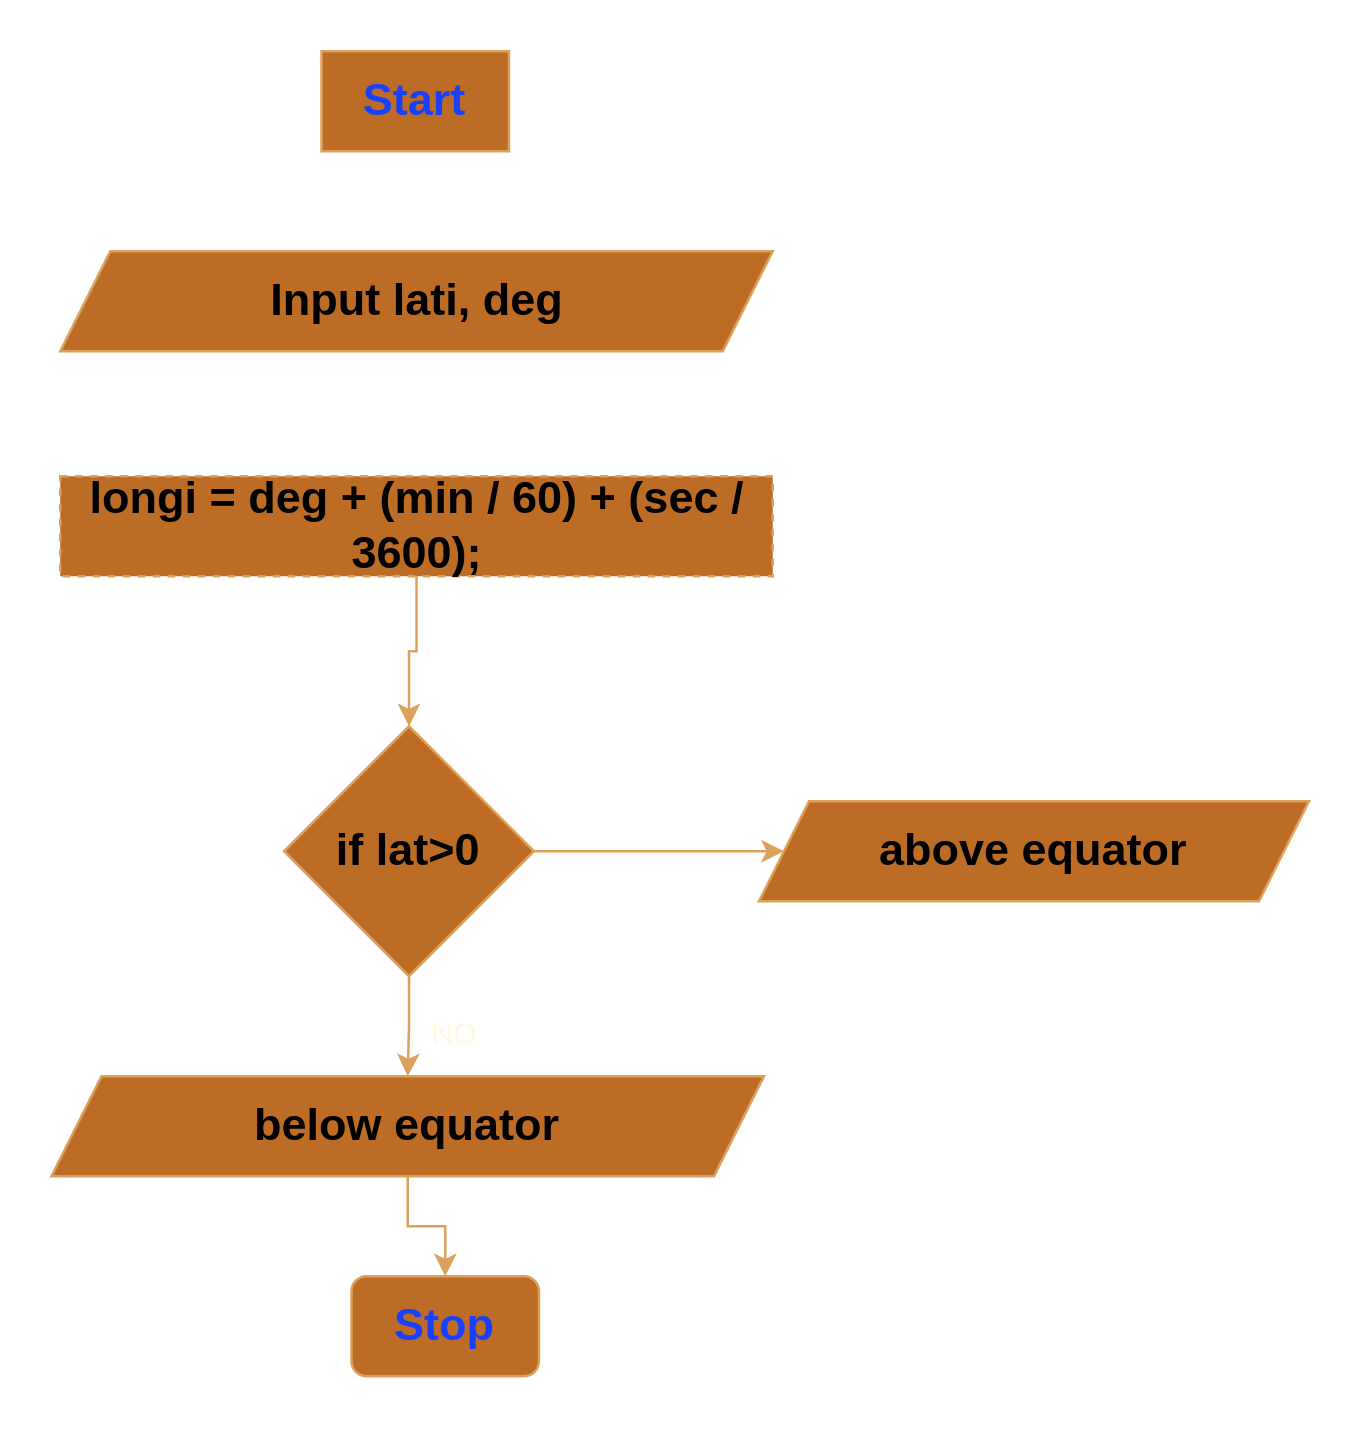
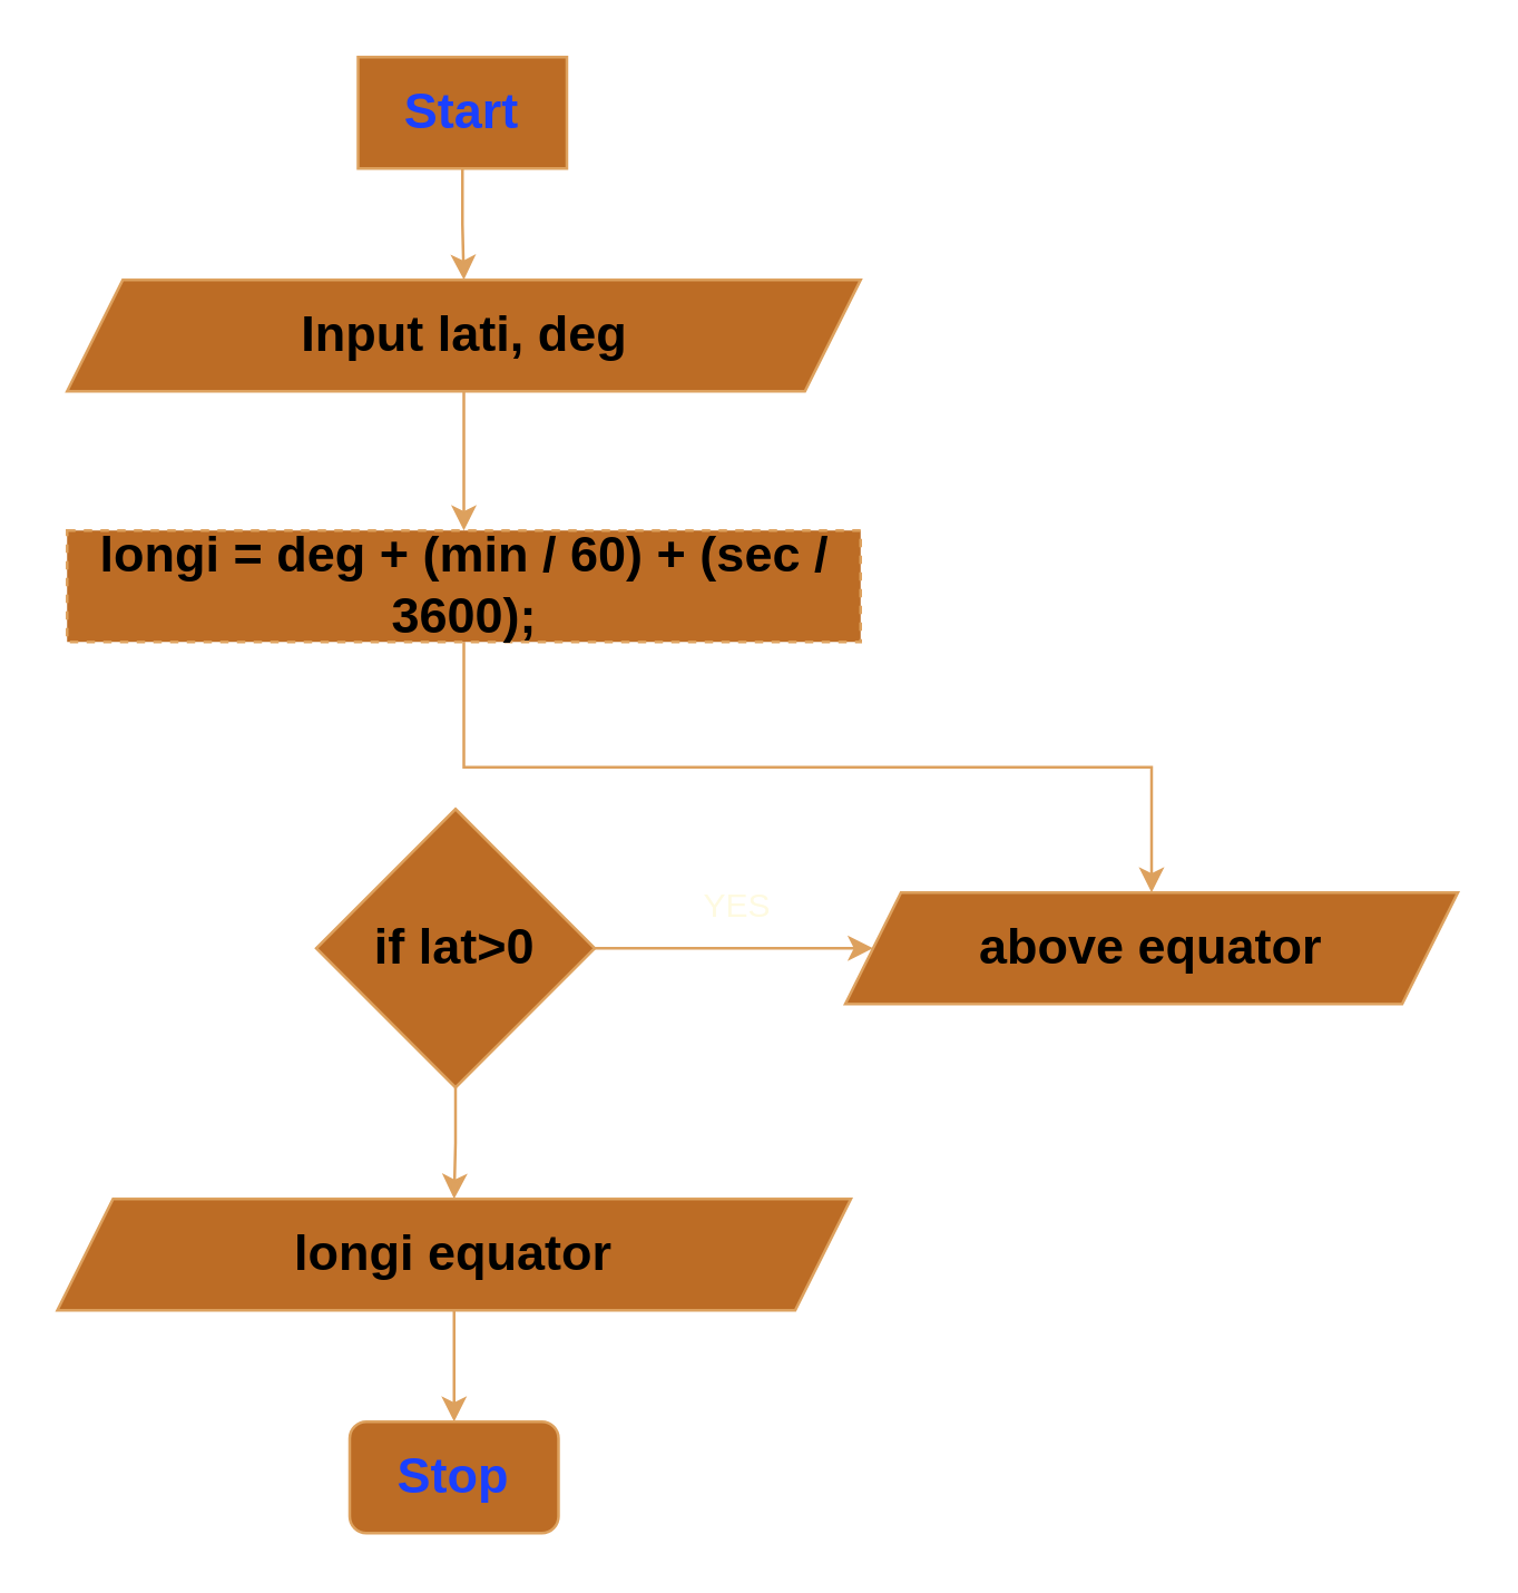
+ <mxCell id="2" value="" style="edgeStyle=orthogonalEdgeStyle;rounded=0;orthogonalLoop=1;jettySize=auto;html=1;strokeColor=#DDA15E;fontColor=default;fillColor=#BC6C25;entryX=0.5;entryY=0;entryDx=0;entryDy=0;labelBackgroundColor=none;" edge="1" parent="1" source="3" target="5"><mxGeometry relative="1" as="geometry"><mxPoint x="166.5" y="90" as="targetPoint" /></mxGeometry></mxCell>
+ <mxCell id="4" value="" style="edgeStyle=orthogonalEdgeStyle;rounded=0;orthogonalLoop=1;jettySize=auto;html=1;labelBackgroundColor=none;strokeColor=#DDA15E;fontColor=default;" edge="1" parent="1" source="5" target="16"><mxGeometry relative="1" as="geometry" /></mxCell>
- <mxCell id="15" value="" style="edgeStyle=orthogonalEdgeStyle;rounded=0;orthogonalLoop=1;jettySize=auto;html=1;labelBackgroundColor=none;strokeColor=#DDA15E;fontColor=default;" edge="1" parent="1" source="16" target="8"><mxGeometry relative="1" as="geometry" /></mxCell>
+ <mxCell id="15" value="" style="edgeStyle=orthogonalEdgeStyle;rounded=0;orthogonalLoop=1;jettySize=auto;html=1;labelBackgroundColor=none;strokeColor=#DDA15E;fontColor=default;" edge="1" parent="1" source="16" target="13"><mxGeometry relative="1" as="geometry" /></mxCell>
+ <mxCell id="12" value="YES" style="text;html=1;align=center;verticalAlign=middle;resizable=0;points=[];autosize=1;strokeColor=none;fillColor=none;labelBackgroundColor=none;fontColor=#FEFAE0;" vertex="1" parent="1"><mxGeometry x="239" y="310" width="50" height="30" as="geometry" /></mxCell>
- <mxCell id="14" value="NO" style="text;html=1;align=center;verticalAlign=middle;resizable=0;points=[];autosize=1;strokeColor=none;fillColor=none;fontColor=#FEFAE0;labelBackgroundColor=none;" vertex="1" parent="1"><mxGeometry x="161" y="398" width="40" height="30" as="geometry" /></mxCell>
- <mxCell id="10" value="&lt;b style=&quot;color: rgb(0, 0, 0); font-size: 18px;&quot;&gt;below equator&lt;/b&gt;" style="shape=parallelogram;perimeter=parallelogramPerimeter;whiteSpace=wrap;html=1;fixedSize=1;labelBackgroundColor=none;fillColor=#BC6C25;strokeColor=#DDA15E;fontColor=#FEFAE0;" vertex="1" parent="1"><mxGeometry x="20" y="430" width="285" height="40" as="geometry" /></mxCell>
+ <mxCell id="10" value="&lt;b style=&quot;color: rgb(0, 0, 0); font-size: 18px;&quot;&gt;longi equator&lt;/b&gt;" style="shape=parallelogram;perimeter=parallelogramPerimeter;whiteSpace=wrap;html=1;fixedSize=1;labelBackgroundColor=none;fillColor=#BC6C25;strokeColor=#DDA15E;fontColor=#FEFAE0;" vertex="1" parent="1"><mxGeometry x="20" y="430" width="285" height="40" as="geometry" /></mxCell>
- <mxCell id="11" value="&lt;font style=&quot;font-size: 18px; color: light-dark(rgb(26, 64, 255), rgb(0, 0, 0));&quot;&gt;&lt;b&gt;Stop&lt;/b&gt;&lt;/font&gt;" style="rounded=1;whiteSpace=wrap;html=1;labelBackgroundColor=none;fillColor=#BC6C25;strokeColor=#DDA15E;fontColor=#FEFAE0;" vertex="1" parent="1"><mxGeometry x="140" y="510" width="75" height="40" as="geometry" /></mxCell>
+ <mxCell id="11" value="&lt;font style=&quot;font-size: 18px; color: light-dark(rgb(26, 64, 255), rgb(0, 0, 0));&quot;&gt;&lt;b&gt;Stop&lt;/b&gt;&lt;/font&gt;" style="rounded=1;whiteSpace=wrap;html=1;labelBackgroundColor=none;fillColor=#BC6C25;strokeColor=#DDA15E;fontColor=#FEFAE0;" vertex="1" parent="1"><mxGeometry x="125" y="510" width="75" height="40" as="geometry" /></mxCell>
